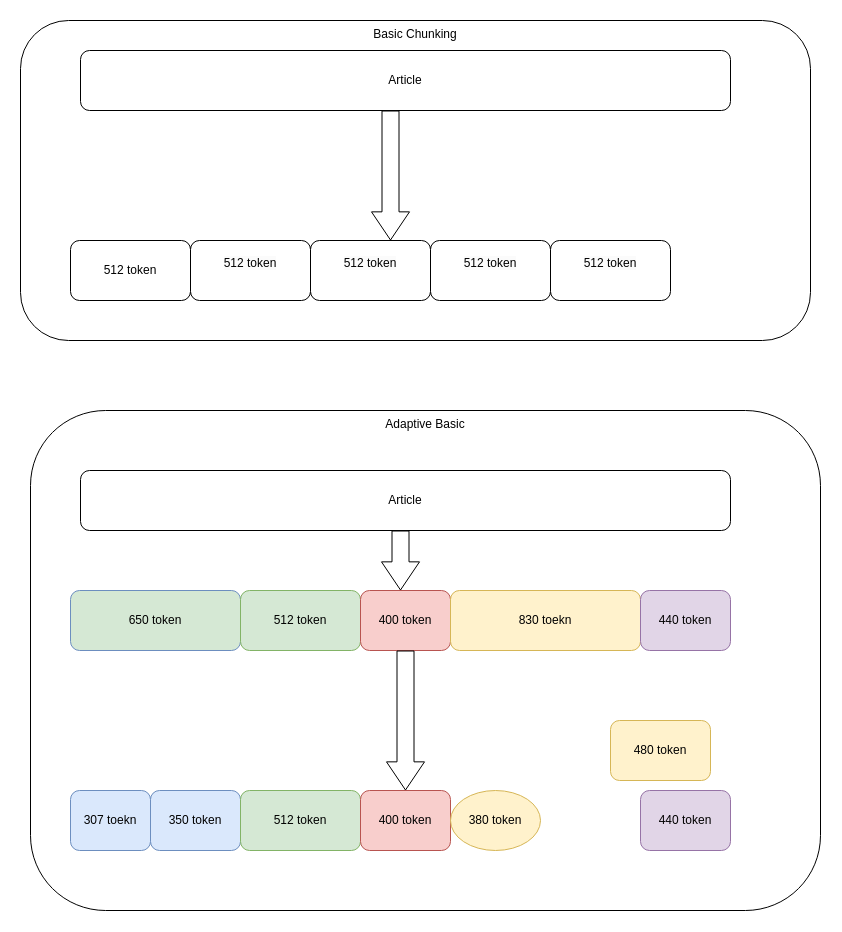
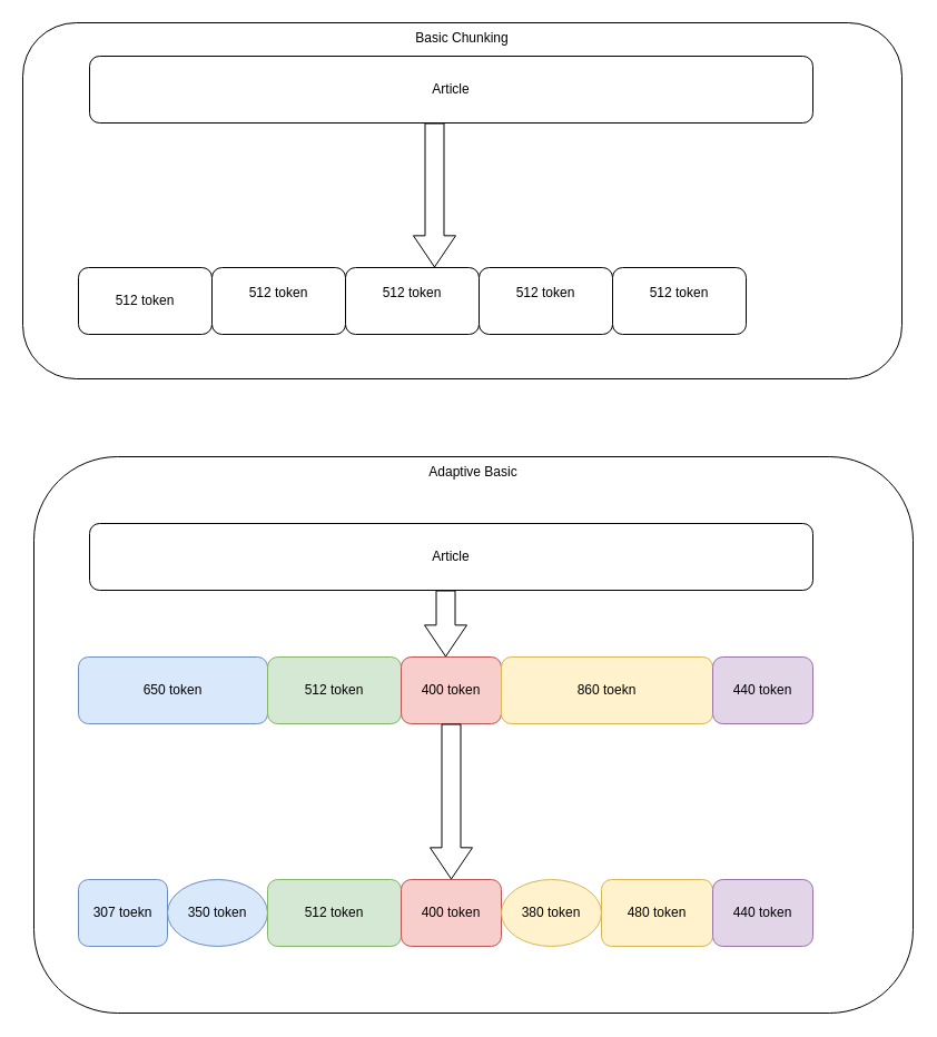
- <mxCell id="16" value="650 token" style="rounded=1;whiteSpace=wrap;html=1;fillColor=#d5e8d4;strokeColor=#6c8ebf;" vertex="1" parent="1"><mxGeometry x="70" y="590" width="170" height="60" as="geometry" /></mxCell>
+ <mxCell id="16" value="650 token" style="rounded=1;whiteSpace=wrap;html=1;fillColor=#dae8fc;strokeColor=#6c8ebf;" vertex="1" parent="1"><mxGeometry x="70" y="590" width="170" height="60" as="geometry" /></mxCell>
- <mxCell id="19" value="830 toekn" style="rounded=1;whiteSpace=wrap;html=1;fillColor=#fff2cc;strokeColor=#d6b656;" vertex="1" parent="1"><mxGeometry x="450" y="590" width="190" height="60" as="geometry" /></mxCell>
+ <mxCell id="19" value="860 toekn" style="rounded=1;whiteSpace=wrap;html=1;fillColor=#fff2cc;strokeColor=#d6b656;" vertex="1" parent="1"><mxGeometry x="450" y="590" width="190" height="60" as="geometry" /></mxCell>
- <mxCell id="14" value="480 token" style="rounded=1;whiteSpace=wrap;html=1;fillColor=#fff2cc;strokeColor=#d6b656;" vertex="1" parent="1"><mxGeometry x="610" y="720" width="100" height="60" as="geometry" /></mxCell>
+ <mxCell id="14" value="480 token" style="rounded=1;whiteSpace=wrap;html=1;fillColor=#fff2cc;strokeColor=#d6b656;" vertex="1" parent="1"><mxGeometry x="540" y="790" width="100" height="60" as="geometry" /></mxCell>
- <mxCell id="10" value="350 token" style="rounded=1;whiteSpace=wrap;html=1;fillColor=#dae8fc;strokeColor=#6c8ebf;" vertex="1" parent="1"><mxGeometry x="150" y="790" width="90" height="60" as="geometry" /></mxCell>
+ <mxCell id="10" value="350 token" style="ellipse;whiteSpace=wrap;html=1;fillColor=#dae8fc;strokeColor=#6c8ebf;" vertex="1" parent="1"><mxGeometry x="150" y="790" width="90" height="60" as="geometry" /></mxCell>
